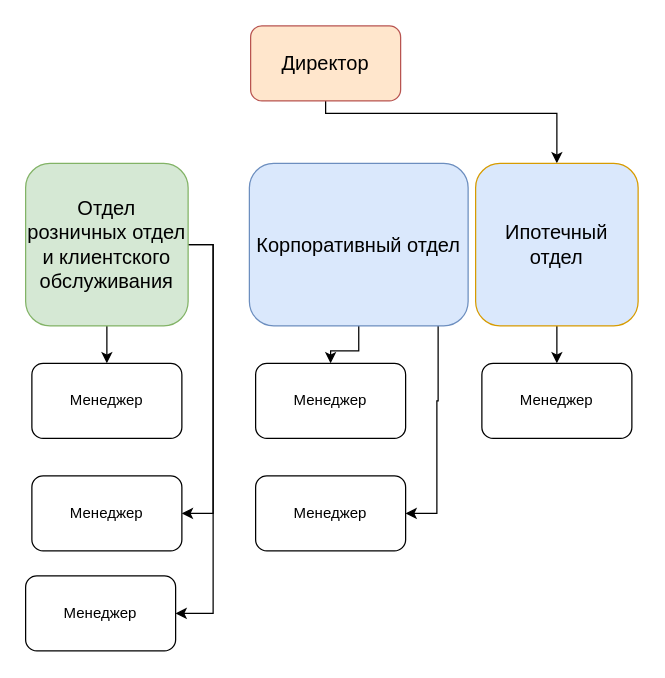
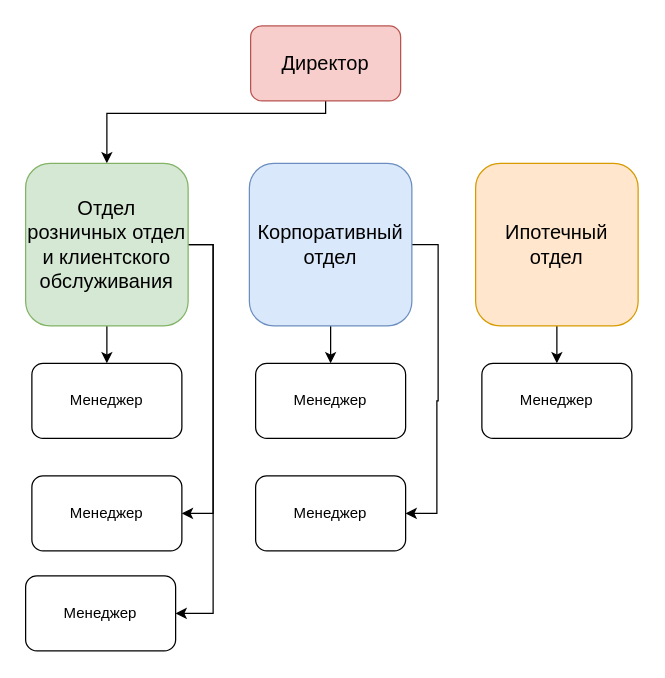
- <mxCell id="4" value="&lt;font style=&quot;font-size: 16px;&quot;&gt;Директор&lt;/font&gt;" style="rounded=1;whiteSpace=wrap;html=1;fillColor=#ffe6cc;strokeColor=#b85450;" vertex="1" parent="1"><mxGeometry x="200" y="20" width="120" height="60" as="geometry" /></mxCell>
+ <mxCell id="4" value="&lt;font style=&quot;font-size: 16px;&quot;&gt;Директор&lt;/font&gt;" style="rounded=1;whiteSpace=wrap;html=1;fillColor=#f8cecc;strokeColor=#b85450;" vertex="1" parent="1"><mxGeometry x="200" y="20" width="120" height="60" as="geometry" /></mxCell>
+ <mxCell id="2" style="edgeStyle=orthogonalEdgeStyle;rounded=0;orthogonalLoop=1;jettySize=auto;html=1;entryX=0.5;entryY=0;entryDx=0;entryDy=0;" edge="1" parent="1" source="4" target="8"><mxGeometry relative="1" as="geometry"><Array as="points"><mxPoint x="260" y="90" /><mxPoint x="85" y="90" /></Array></mxGeometry></mxCell>
- <mxCell id="3" style="edgeStyle=orthogonalEdgeStyle;rounded=0;orthogonalLoop=1;jettySize=auto;html=1;entryX=0.5;entryY=0;entryDx=0;entryDy=0;" edge="1" parent="1" source="4" target="13"><mxGeometry relative="1" as="geometry"><Array as="points"><mxPoint x="260" y="90" /><mxPoint x="445" y="90" /></Array></mxGeometry></mxCell>
- <mxCell id="11" value="&lt;div&gt;&lt;div&gt;&lt;font size=&quot;3&quot;&gt;Корпоративный отдел&lt;/font&gt;&lt;/div&gt;&lt;/div&gt;" style="rounded=1;whiteSpace=wrap;html=1;fillColor=#dae8fc;strokeColor=#6c8ebf;" vertex="1" parent="1"><mxGeometry x="199" y="130" width="175" height="130" as="geometry" /></mxCell>
+ <mxCell id="11" value="&lt;div&gt;&lt;div&gt;&lt;font size=&quot;3&quot;&gt;Корпоративный отдел&lt;/font&gt;&lt;/div&gt;&lt;/div&gt;" style="rounded=1;whiteSpace=wrap;html=1;fillColor=#dae8fc;strokeColor=#6c8ebf;" vertex="1" parent="1"><mxGeometry x="199" y="130" width="130" height="130" as="geometry" /></mxCell>
- <mxCell id="13" value="&lt;div&gt;&lt;div&gt;&lt;span style=&quot;font-size: 16px;&quot;&gt;Ипотечный отдел&lt;/span&gt;&lt;br&gt;&lt;/div&gt;&lt;/div&gt;" style="rounded=1;whiteSpace=wrap;html=1;fillColor=#dae8fc;strokeColor=#d79b00;" vertex="1" parent="1"><mxGeometry x="380" y="130" width="130" height="130" as="geometry" /></mxCell>
+ <mxCell id="13" value="&lt;div&gt;&lt;div&gt;&lt;span style=&quot;font-size: 16px;&quot;&gt;Ипотечный отдел&lt;/span&gt;&lt;br&gt;&lt;/div&gt;&lt;/div&gt;" style="rounded=1;whiteSpace=wrap;html=1;fillColor=#ffe6cc;strokeColor=#d79b00;" vertex="1" parent="1"><mxGeometry x="380" y="130" width="130" height="130" as="geometry" /></mxCell>
